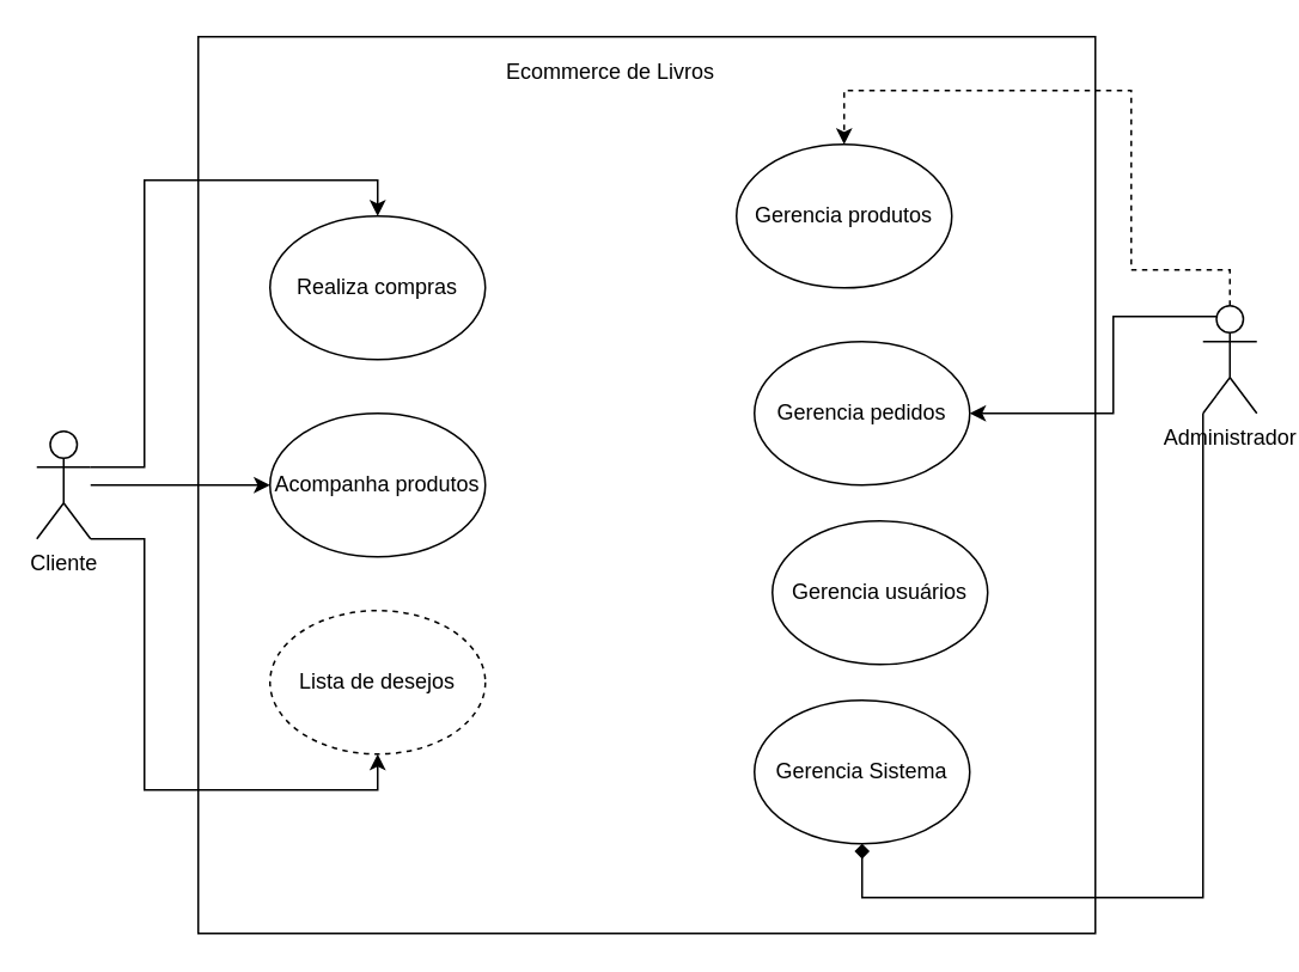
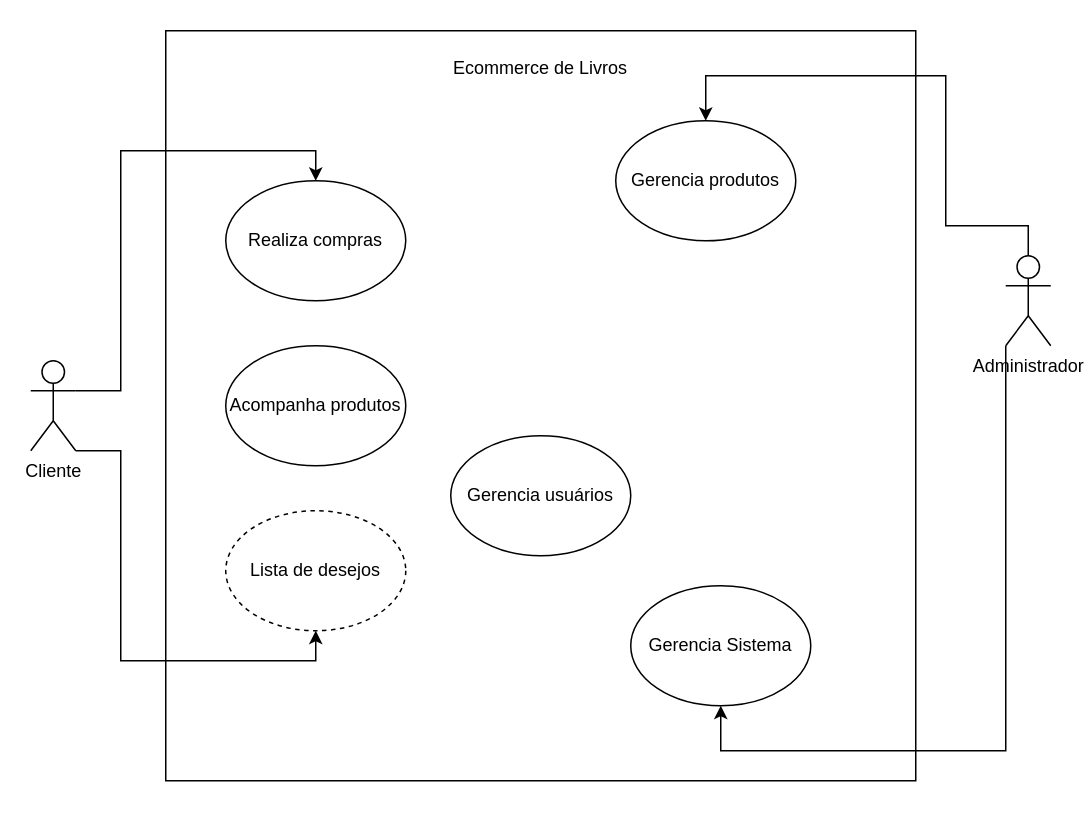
- <mxCell id="18" value="Ecommerce de Livros" style="text;html=1;align=center;verticalAlign=middle;whiteSpace=wrap;rounded=0;" vertex="1" parent="1"><mxGeometry x="270" y="25" width="140" height="30" as="geometry" /></mxCell>
+ <mxCell id="18" value="Ecommerce de Livros" style="text;html=1;align=center;verticalAlign=middle;whiteSpace=wrap;rounded=0;" vertex="1" parent="1"><mxGeometry x="290" y="30" width="140" height="30" as="geometry" /></mxCell>
- <mxCell id="10" style="edgeStyle=orthogonalEdgeStyle;rounded=0;orthogonalLoop=1;jettySize=auto;html=1;exitX=0.5;exitY=0;exitDx=0;exitDy=0;exitPerimeter=0;dashed=1;" edge="1" parent="1" source="13" target="15"><mxGeometry relative="1" as="geometry"><Array as="points"><mxPoint x="685" y="150" /><mxPoint x="630" y="150" /><mxPoint x="630" y="50" /><mxPoint x="470" y="50" /></Array></mxGeometry></mxCell>
+ <mxCell id="10" style="edgeStyle=orthogonalEdgeStyle;rounded=0;orthogonalLoop=1;jettySize=auto;html=1;exitX=0.5;exitY=0;exitDx=0;exitDy=0;exitPerimeter=0;" edge="1" parent="1" source="13" target="15"><mxGeometry relative="1" as="geometry"><Array as="points"><mxPoint x="685" y="150" /><mxPoint x="630" y="150" /><mxPoint x="630" y="50" /><mxPoint x="470" y="50" /></Array></mxGeometry></mxCell>
- <mxCell id="11" style="edgeStyle=orthogonalEdgeStyle;rounded=0;orthogonalLoop=1;jettySize=auto;html=1;exitX=0.25;exitY=0.1;exitDx=0;exitDy=0;exitPerimeter=0;" edge="1" parent="1" source="13" target="14"><mxGeometry relative="1" as="geometry"><Array as="points"><mxPoint x="620" y="176" /><mxPoint x="620" y="230" /></Array></mxGeometry></mxCell>
- <mxCell id="14" value="Gerencia pedidos" style="ellipse;whiteSpace=wrap;html=1;" vertex="1" parent="1"><mxGeometry x="420" y="190" width="120" height="80" as="geometry" /></mxCell>
- <mxCell id="3" value="" style="edgeStyle=orthogonalEdgeStyle;rounded=0;orthogonalLoop=1;jettySize=auto;html=1;" edge="1" parent="1" source="6" target="8"><mxGeometry relative="1" as="geometry" /></mxCell>
- <mxCell id="17" value="Gerencia usuários" style="ellipse;whiteSpace=wrap;html=1;" vertex="1" parent="1"><mxGeometry x="430" y="290" width="120" height="80" as="geometry" /></mxCell>
+ <mxCell id="17" value="Gerencia usuários" style="ellipse;whiteSpace=wrap;html=1;" vertex="1" parent="1"><mxGeometry x="300" y="290" width="120" height="80" as="geometry" /></mxCell>
- <mxCell id="12" style="edgeStyle=orthogonalEdgeStyle;rounded=0;orthogonalLoop=1;jettySize=auto;html=1;exitX=0;exitY=1;exitDx=0;exitDy=0;exitPerimeter=0;endArrow=diamond;" edge="1" parent="1" source="13" target="16"><mxGeometry relative="1" as="geometry"><Array as="points"><mxPoint x="670" y="500" /><mxPoint x="480" y="500" /></Array></mxGeometry></mxCell>
+ <mxCell id="12" style="edgeStyle=orthogonalEdgeStyle;rounded=0;orthogonalLoop=1;jettySize=auto;html=1;exitX=0;exitY=1;exitDx=0;exitDy=0;exitPerimeter=0;" edge="1" parent="1" source="13" target="16"><mxGeometry relative="1" as="geometry"><Array as="points"><mxPoint x="670" y="500" /><mxPoint x="480" y="500" /></Array></mxGeometry></mxCell>
